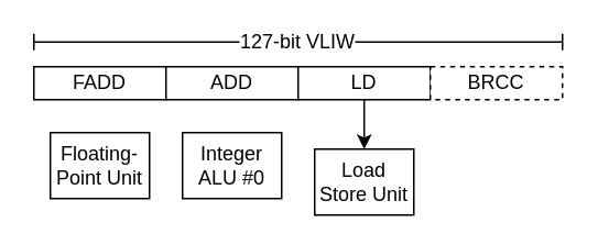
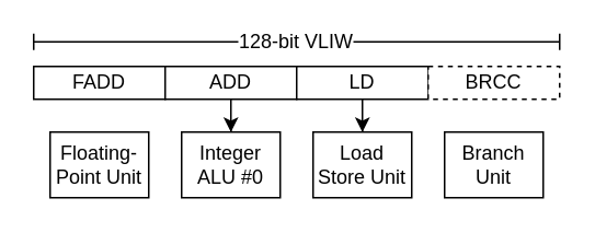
- <mxCell id="8" value="&lt;span style=&quot;background-color: rgb(255 , 255 , 255)&quot;&gt;127-bit VLIW&lt;/span&gt;" style="shape=crossbar;whiteSpace=wrap;html=1;rounded=1;" parent="1" vertex="1"><mxGeometry x="20" y="20" width="320" height="10" as="geometry" /></mxCell>
+ <mxCell id="8" value="&lt;span style=&quot;background-color: rgb(255 , 255 , 255)&quot;&gt;128-bit VLIW&lt;/span&gt;" style="shape=crossbar;whiteSpace=wrap;html=1;rounded=1;" parent="1" vertex="1"><mxGeometry x="20" y="20" width="320" height="10" as="geometry" /></mxCell>
+ <mxCell id="3" style="edgeStyle=orthogonalEdgeStyle;rounded=0;orthogonalLoop=1;jettySize=auto;html=1;" parent="1" source="4" target="10" edge="1"><mxGeometry relative="1" as="geometry" /></mxCell>
+ <mxCell id="12" value="Branch Unit" style="rounded=0;whiteSpace=wrap;html=1;" parent="1" vertex="1"><mxGeometry x="270" y="80" width="60" height="40" as="geometry" /></mxCell>
- <mxCell id="11" value="Load Store Unit" style="rounded=0;whiteSpace=wrap;html=1;" parent="1" vertex="1"><mxGeometry x="190" y="90" width="60" height="40" as="geometry" /></mxCell>
+ <mxCell id="11" value="Load Store Unit" style="rounded=0;whiteSpace=wrap;html=1;" parent="1" vertex="1"><mxGeometry x="190" y="80" width="60" height="40" as="geometry" /></mxCell>
